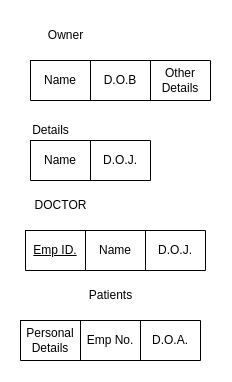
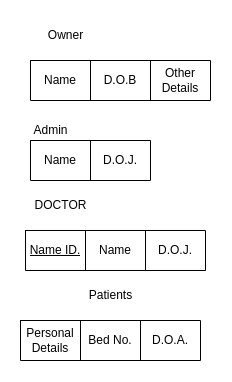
- <mxCell id="12" value="Details" style="text;html=1;align=center;verticalAlign=middle;resizable=0;points=[];autosize=1;strokeColor=none;fillColor=none;" vertex="1" parent="1"><mxGeometry x="20" y="115" width="60" height="30" as="geometry" /></mxCell>
+ <mxCell id="12" value="Admin" style="text;html=1;align=center;verticalAlign=middle;resizable=0;points=[];autosize=1;strokeColor=none;fillColor=none;" vertex="1" parent="1"><mxGeometry x="20" y="115" width="60" height="30" as="geometry" /></mxCell>
- <mxCell id="15" value="&lt;u&gt;Emp ID.&lt;/u&gt;" style="shape=partialRectangle;html=1;whiteSpace=wrap;connectable=0;strokeColor=inherit;overflow=hidden;fillColor=none;top=0;left=0;bottom=0;right=0;pointerEvents=1;" vertex="1" parent="14"><mxGeometry width="60" height="40" as="geometry"><mxRectangle width="60" height="40" as="alternateBounds" /></mxGeometry></mxCell>
+ <mxCell id="15" value="&lt;u&gt;Name ID.&lt;/u&gt;" style="shape=partialRectangle;html=1;whiteSpace=wrap;connectable=0;strokeColor=inherit;overflow=hidden;fillColor=none;top=0;left=0;bottom=0;right=0;pointerEvents=1;" vertex="1" parent="14"><mxGeometry width="60" height="40" as="geometry"><mxRectangle width="60" height="40" as="alternateBounds" /></mxGeometry></mxCell>
- <mxCell id="22" value="Emp No." style="shape=partialRectangle;html=1;whiteSpace=wrap;connectable=0;strokeColor=inherit;overflow=hidden;fillColor=none;top=0;left=0;bottom=0;right=0;pointerEvents=1;" vertex="1" parent="20"><mxGeometry x="60" width="60" height="40" as="geometry"><mxRectangle width="60" height="40" as="alternateBounds" /></mxGeometry></mxCell>
+ <mxCell id="22" value="Bed No." style="shape=partialRectangle;html=1;whiteSpace=wrap;connectable=0;strokeColor=inherit;overflow=hidden;fillColor=none;top=0;left=0;bottom=0;right=0;pointerEvents=1;" vertex="1" parent="20"><mxGeometry x="60" width="60" height="40" as="geometry"><mxRectangle width="60" height="40" as="alternateBounds" /></mxGeometry></mxCell>
